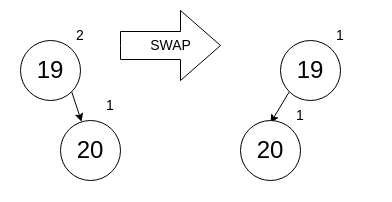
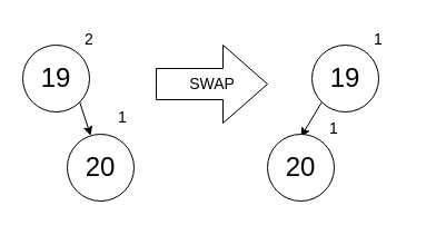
- <mxCell id="12" value="SWAP" style="html=1;shadow=0;dashed=0;align=center;verticalAlign=middle;shape=mxgraph.arrows2.arrow;dy=0.6;dx=40;notch=0;fontSize=14;strokeColor=#000000;fillColor=none;" parent="1" vertex="1"><mxGeometry x="120" y="10" width="100" height="70" as="geometry" /></mxCell>
+ <mxCell id="12" value="SWAP" style="html=1;shadow=0;dashed=0;align=center;verticalAlign=middle;shape=mxgraph.arrows2.arrow;dy=0.6;dx=40;notch=0;fontSize=14;strokeColor=#000000;fillColor=none;" parent="1" vertex="1"><mxGeometry x="140" y="40" width="100" height="70" as="geometry" /></mxCell>
